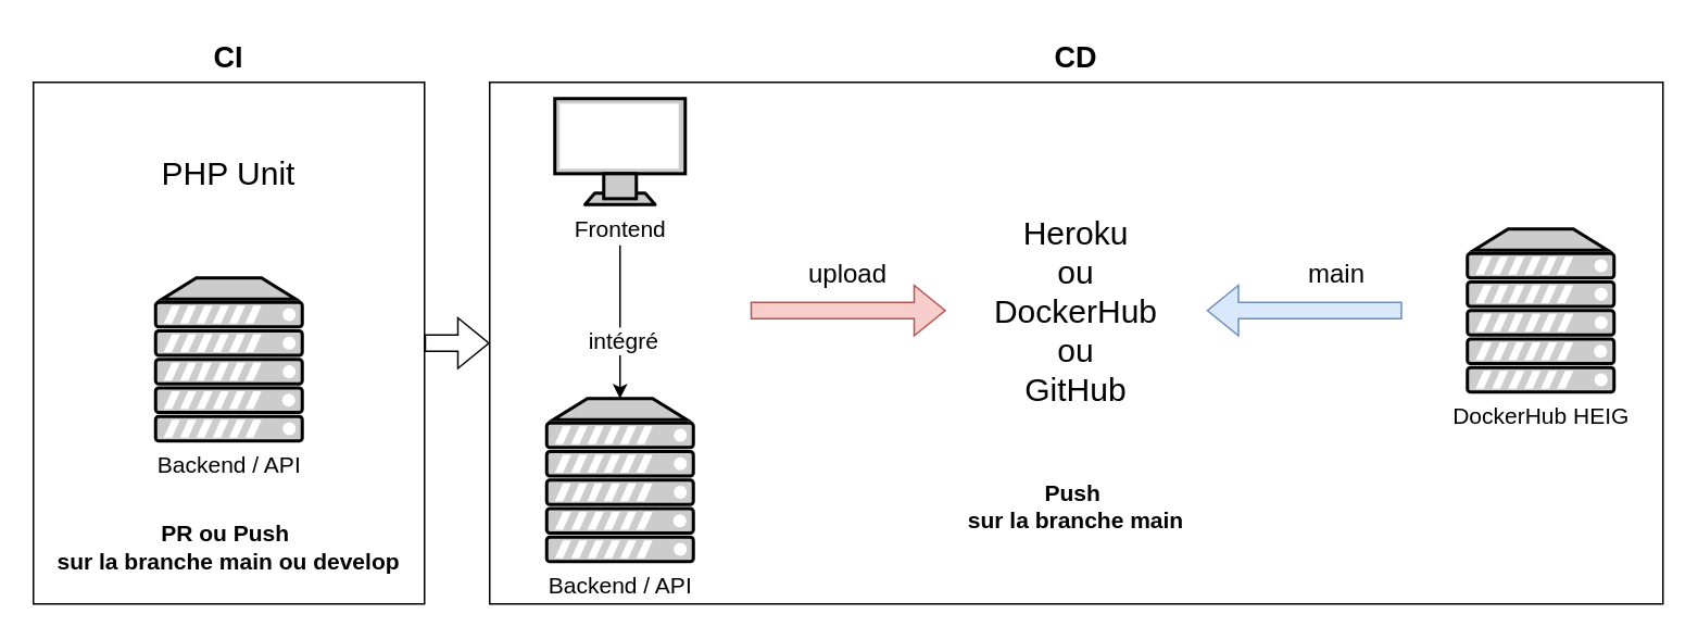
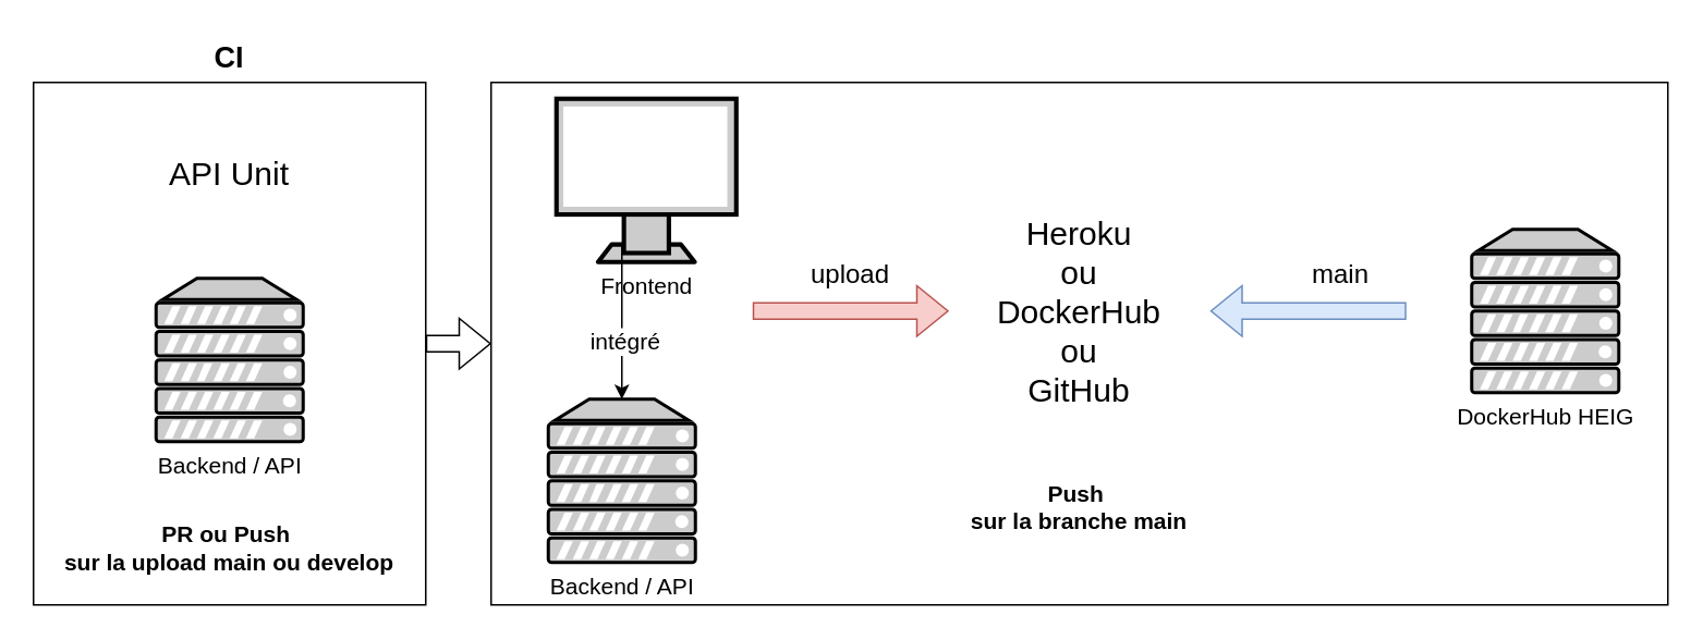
- <mxCell id="8" value="CD" style="text;html=1;strokeColor=none;fillColor=none;align=center;verticalAlign=middle;whiteSpace=wrap;rounded=0;fontSize=18;fontColor=#000000;fontStyle=1" parent="1" vertex="1"><mxGeometry x="300" y="20" width="720" height="30" as="geometry" /></mxCell>
- <mxCell id="6" value="Frontend" style="fontColor=#000000;verticalAlign=top;verticalLabelPosition=bottom;labelPosition=center;align=center;html=1;outlineConnect=0;fillColor=#CCCCCC;strokeColor=#000000;gradientColor=none;gradientDirection=north;strokeWidth=2;shape=mxgraph.networks.monitor;fontSize=14;" parent="1" vertex="1"><mxGeometry x="340" y="60" width="80" height="65" as="geometry" /></mxCell>
+ <mxCell id="6" value="Frontend" style="fontColor=#000000;verticalAlign=top;verticalLabelPosition=bottom;labelPosition=center;align=center;html=1;outlineConnect=0;fillColor=#CCCCCC;strokeColor=#000000;gradientColor=none;gradientDirection=north;strokeWidth=2;shape=mxgraph.networks.monitor;fontSize=14;" parent="1" vertex="1"><mxGeometry x="340" y="60" width="110" height="100" as="geometry" /></mxCell>
- <mxCell id="18" value="&lt;span style=&quot;font-size: 20px&quot;&gt;PHP Unit&lt;/span&gt;" style="text;html=1;strokeColor=none;fillColor=none;align=center;verticalAlign=middle;whiteSpace=wrap;rounded=0;" parent="1" vertex="1"><mxGeometry y="90" width="240" height="30" as="geometry" x="20" /></mxCell>
+ <mxCell id="18" value="&lt;span style=&quot;font-size: 20px&quot;&gt;API Unit&lt;/span&gt;" style="text;html=1;strokeColor=none;fillColor=none;align=center;verticalAlign=middle;whiteSpace=wrap;rounded=0;" parent="1" vertex="1"><mxGeometry y="90" width="240" height="30" as="geometry" x="20" /></mxCell>
- <mxCell id="14" value="PR ou Push&amp;nbsp;&lt;br&gt;sur la branche main ou develop" style="text;html=1;strokeColor=none;fillColor=none;align=center;verticalAlign=middle;whiteSpace=wrap;rounded=0;fontSize=14;fontColor=#000000;fontStyle=1" parent="1" vertex="1"><mxGeometry y="320" width="240" height="30" as="geometry" x="20" /></mxCell>
+ <mxCell id="14" value="PR ou Push&amp;nbsp;&lt;br&gt;sur la upload main ou develop" style="text;html=1;strokeColor=none;fillColor=none;align=center;verticalAlign=middle;whiteSpace=wrap;rounded=0;fontSize=14;fontColor=#000000;fontStyle=1" parent="1" vertex="1"><mxGeometry y="320" width="240" height="30" as="geometry" x="20" /></mxCell>
